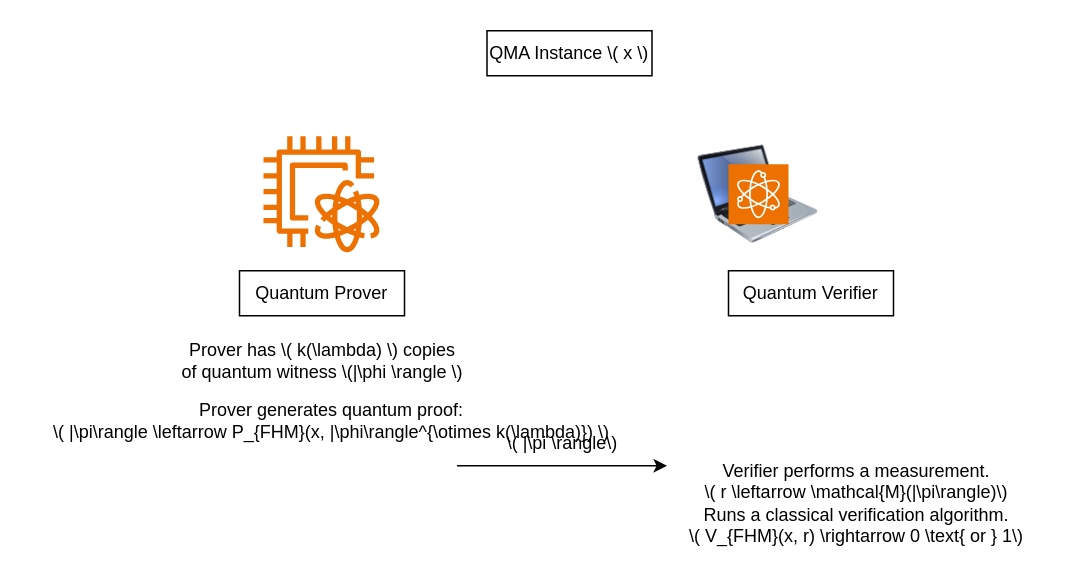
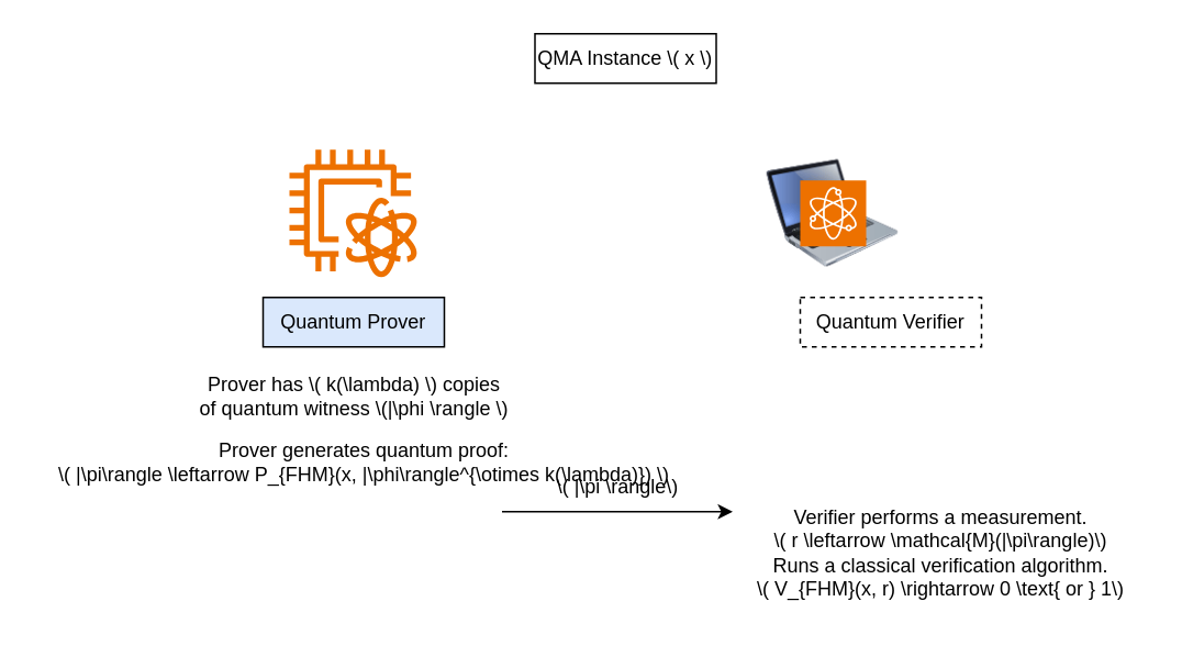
- <mxCell id="5" value="Quantum Prover" style="rounded=0;whiteSpace=wrap;html=1;" vertex="1" parent="1"><mxGeometry x="159" y="180" width="110" height="30" as="geometry" /></mxCell>
+ <mxCell id="5" value="Quantum Prover" style="rounded=0;whiteSpace=wrap;html=1;fillColor=#dae8fc;" vertex="1" parent="1"><mxGeometry x="159" y="180" width="110" height="30" as="geometry" /></mxCell>
- <mxCell id="2" value="Quantum Verifier" style="rounded=0;whiteSpace=wrap;html=1;" vertex="1" parent="1"><mxGeometry x="485" y="180" width="110" height="30" as="geometry" /></mxCell>
+ <mxCell id="2" value="Quantum Verifier" style="rounded=0;whiteSpace=wrap;html=1;dashed=1;" vertex="1" parent="1"><mxGeometry x="485" y="180" width="110" height="30" as="geometry" /></mxCell>
